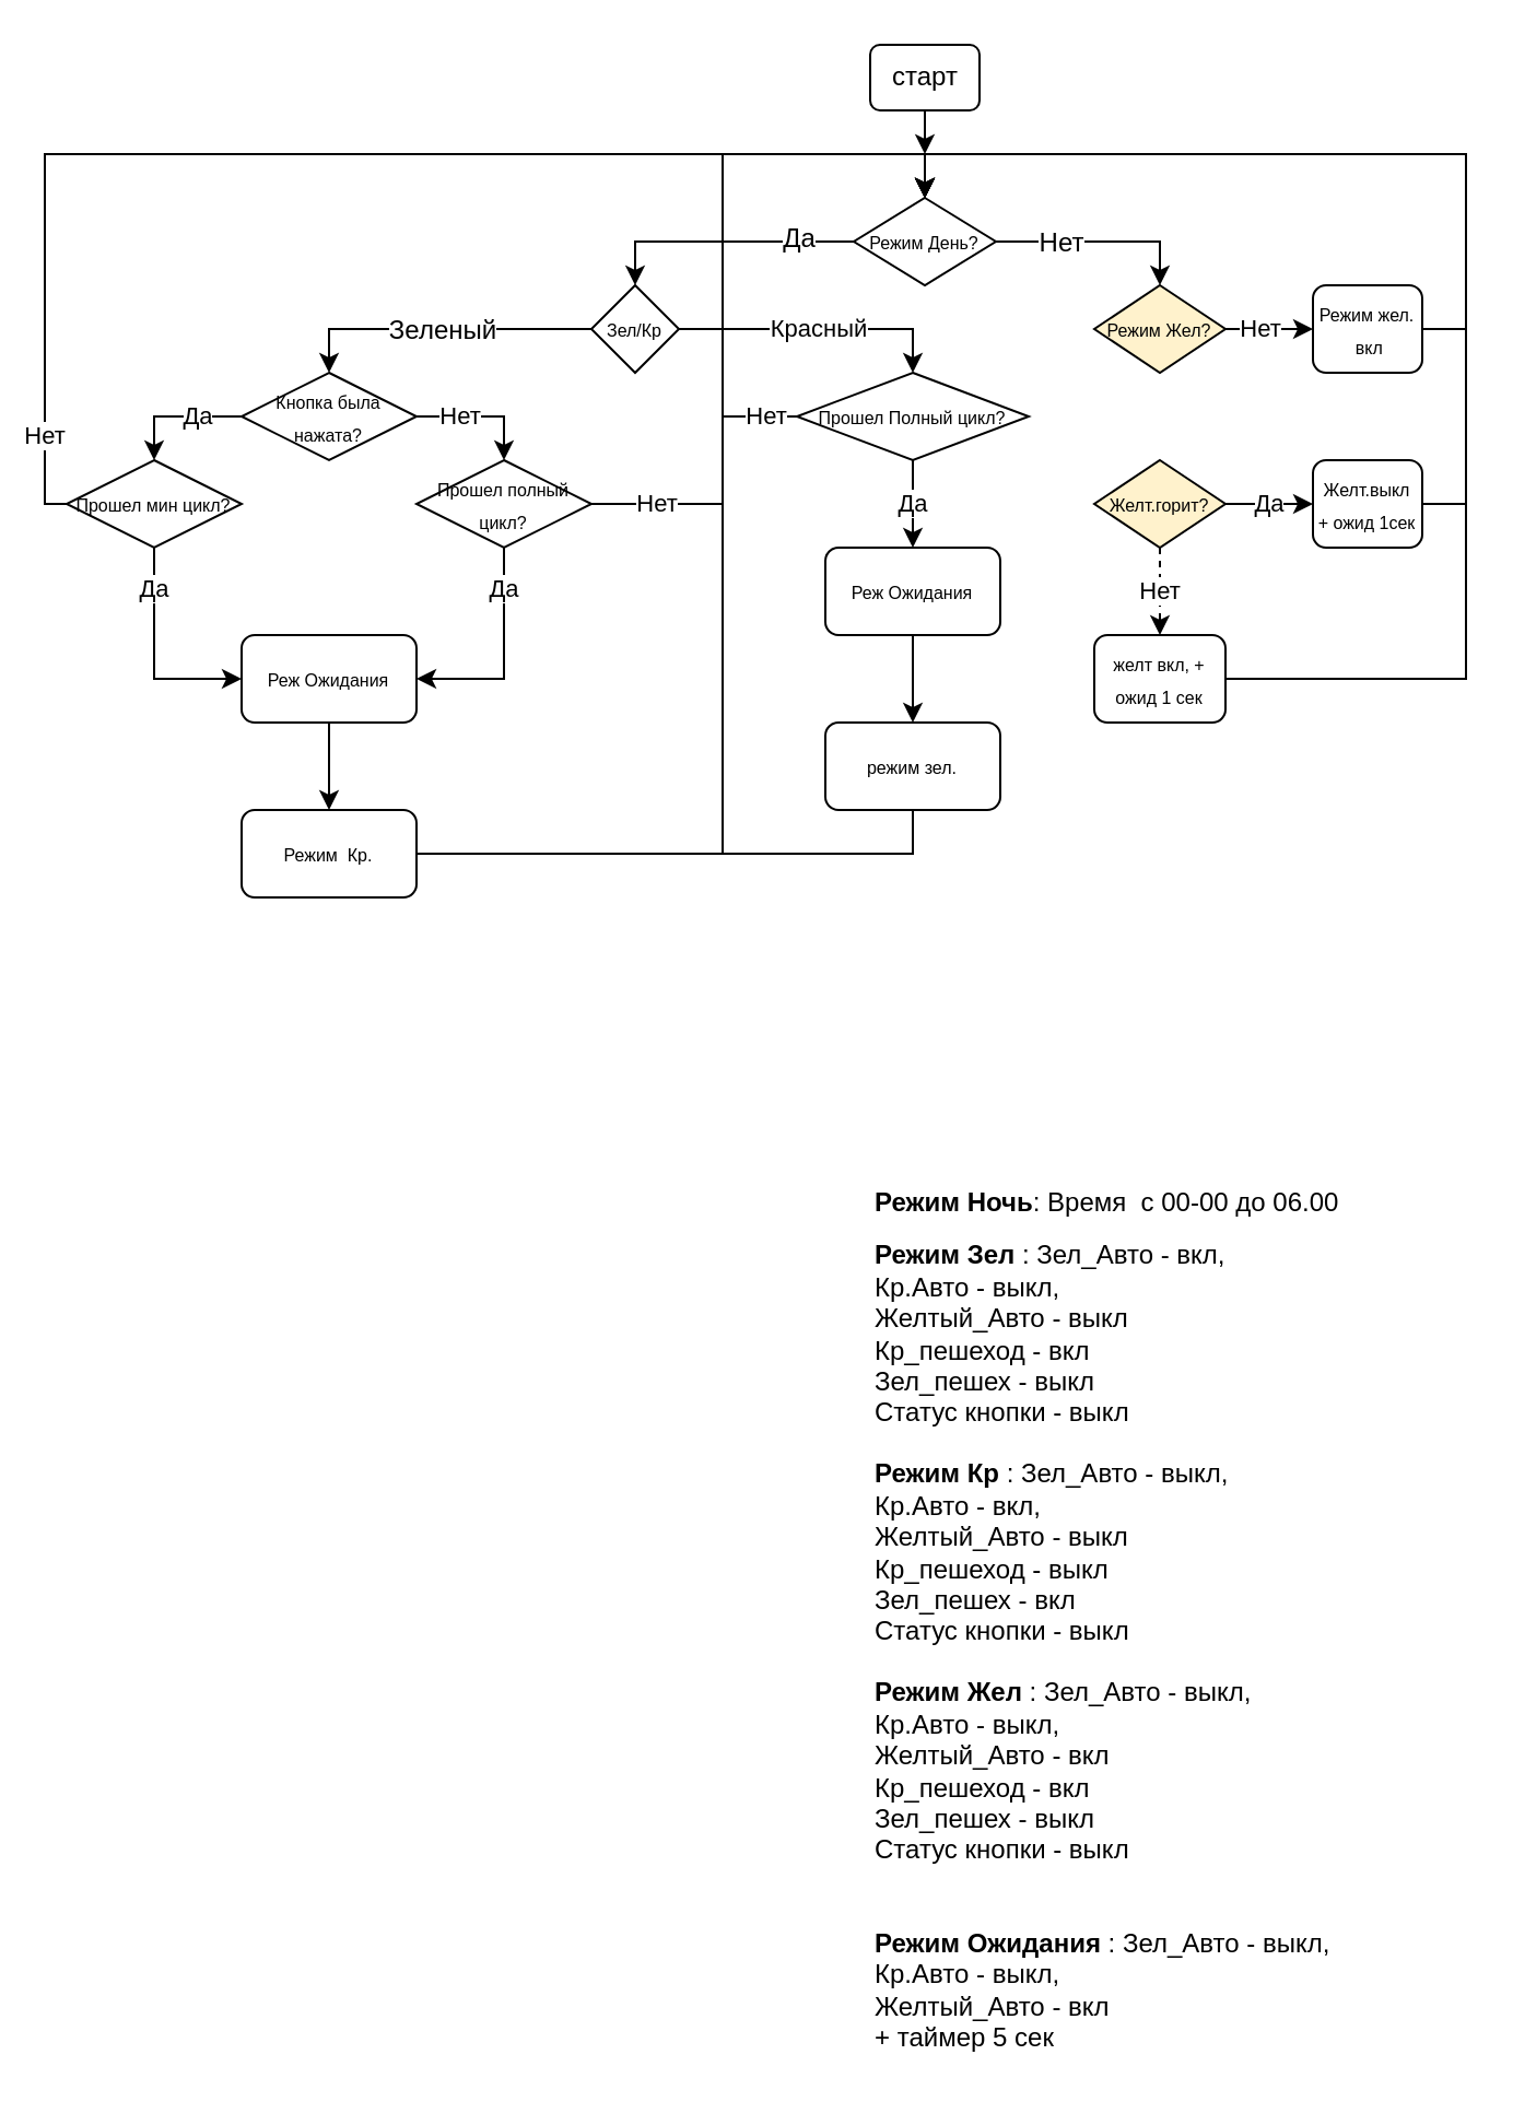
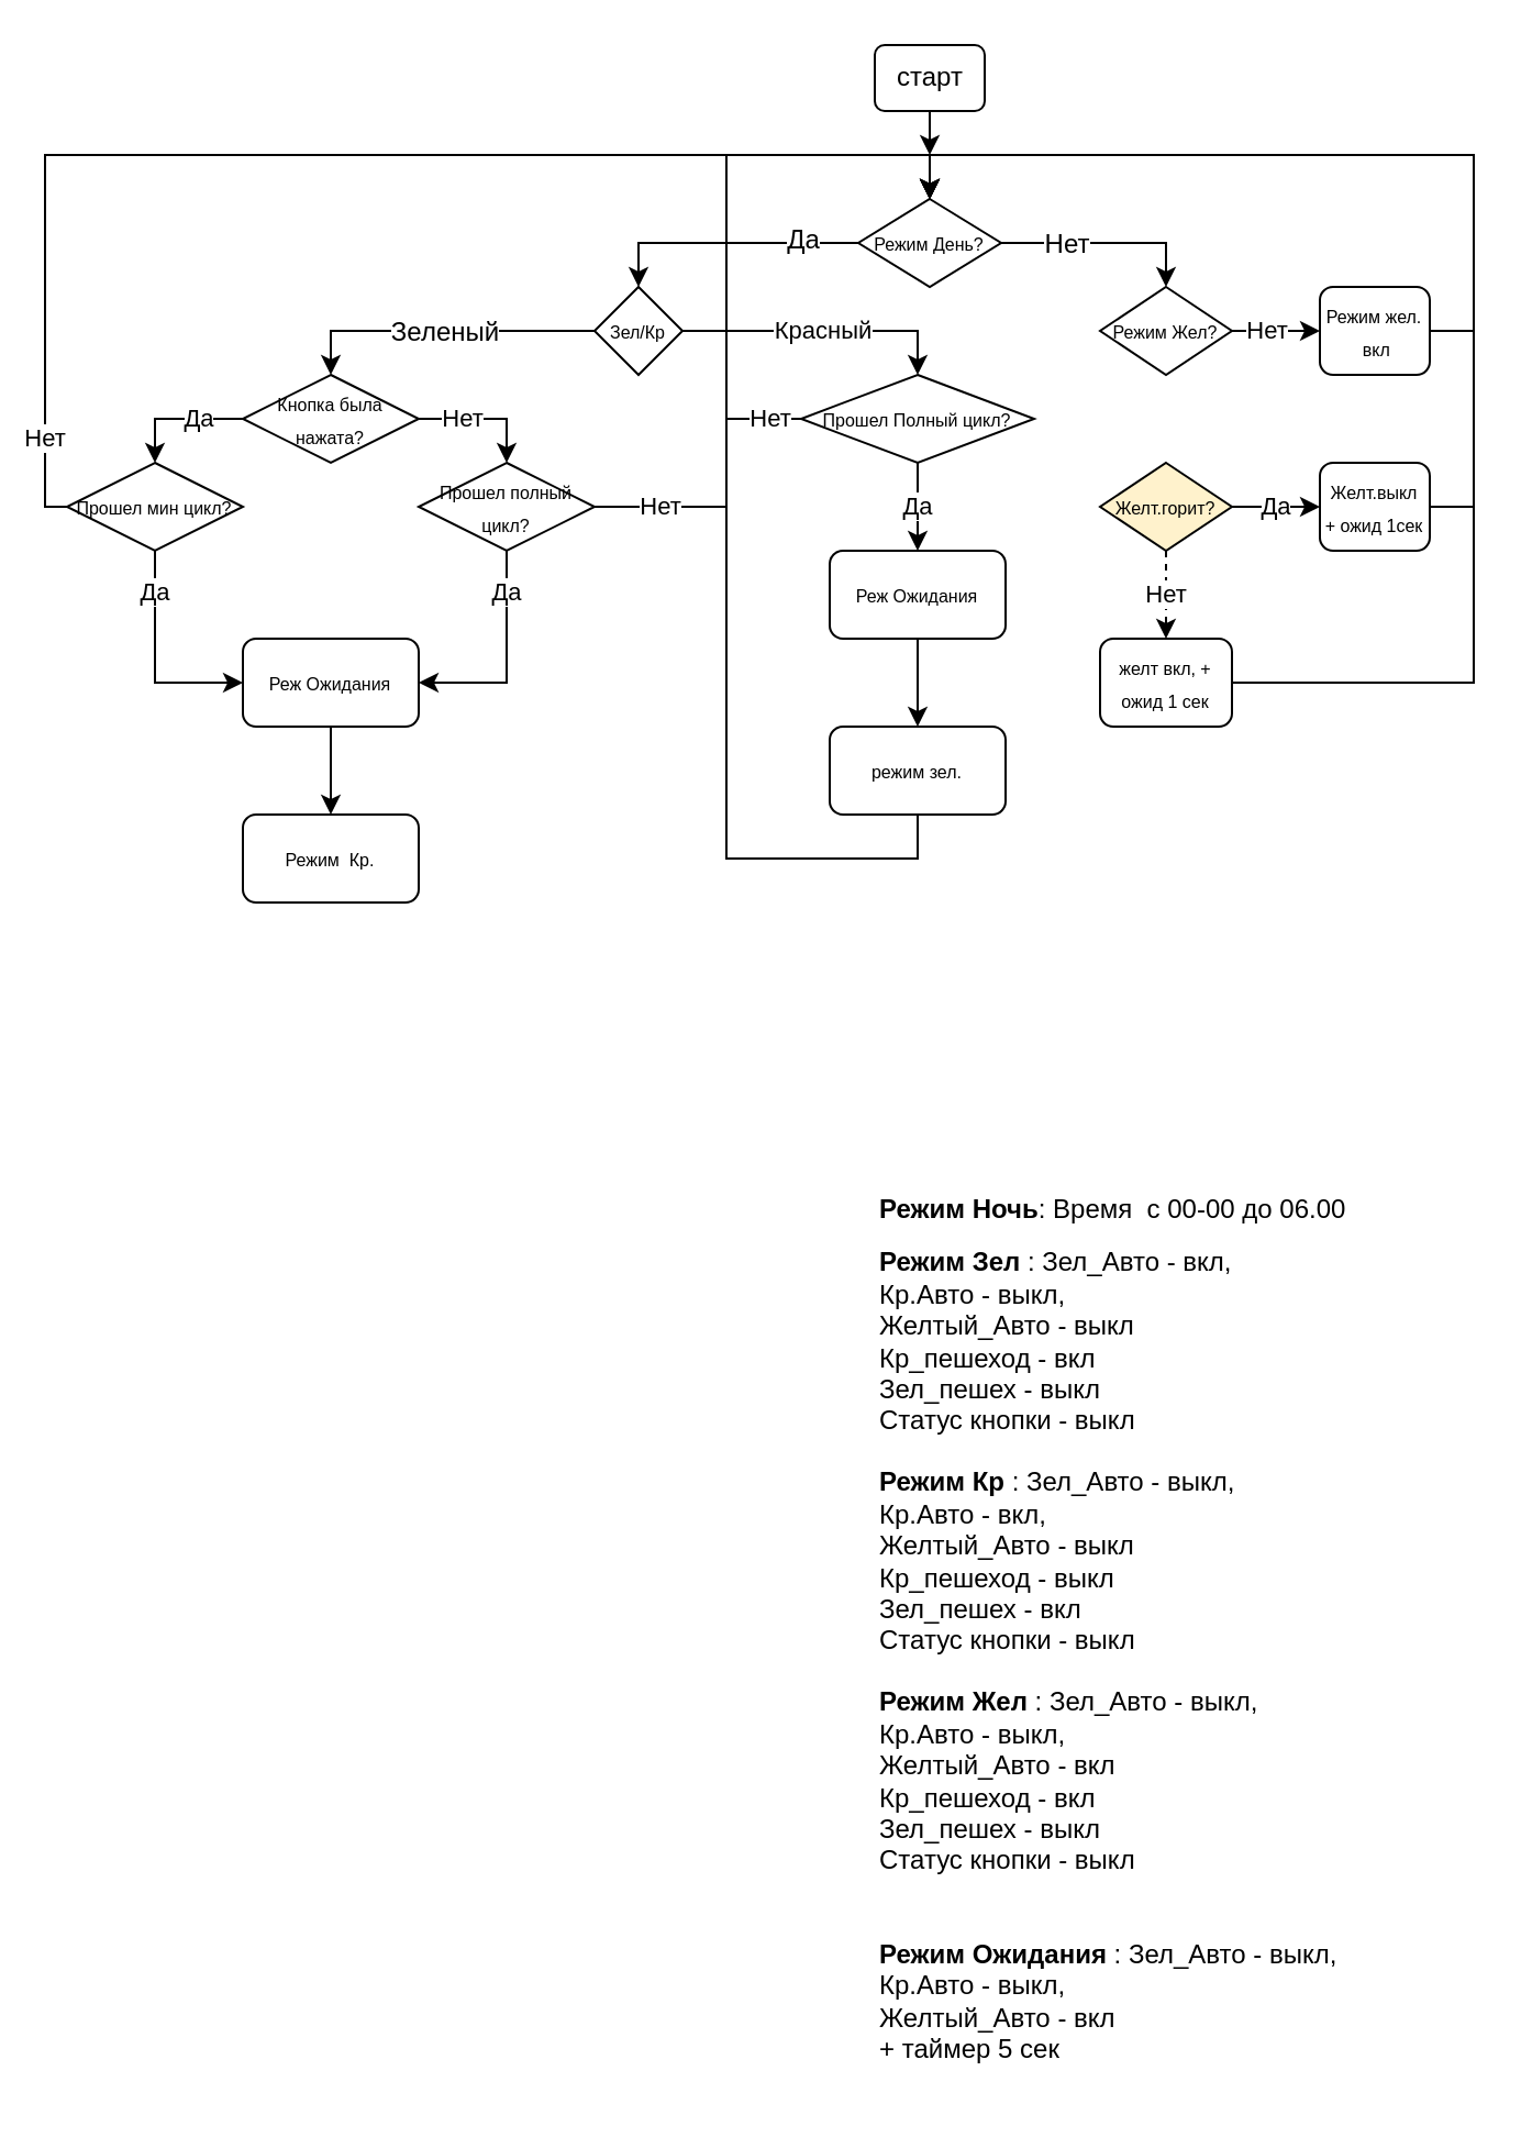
- <mxCell id="29" value="&lt;font style=&quot;font-size: 8px&quot;&gt;Режим Жел?&lt;/font&gt;" style="rhombus;whiteSpace=wrap;html=1;fillColor=#fff2cc;" parent="1" vertex="1"><mxGeometry x="500" y="130" width="60" height="40" as="geometry" /></mxCell>
+ <mxCell id="29" value="&lt;font style=&quot;font-size: 8px&quot;&gt;Режим Жел?&lt;/font&gt;" style="rhombus;whiteSpace=wrap;html=1;" parent="1" vertex="1"><mxGeometry x="500" y="130" width="60" height="40" as="geometry" /></mxCell>
- <mxCell id="17" style="edgeStyle=orthogonalEdgeStyle;rounded=0;orthogonalLoop=1;jettySize=auto;html=1;exitX=1;exitY=0.5;exitDx=0;exitDy=0;entryX=0.5;entryY=0;entryDx=0;entryDy=0;" parent="1" source="18" target="7" edge="1"><mxGeometry relative="1" as="geometry"><Array as="points"><mxPoint x="330" y="390" /><mxPoint x="330" y="70" /><mxPoint x="423" y="70" /></Array></mxGeometry></mxCell>
